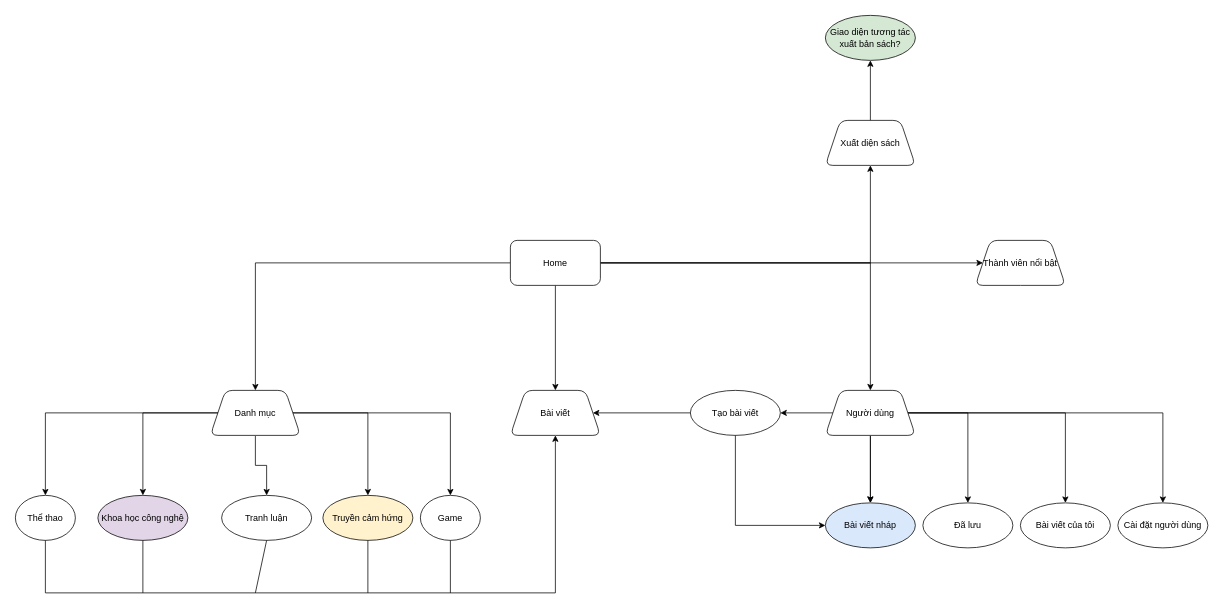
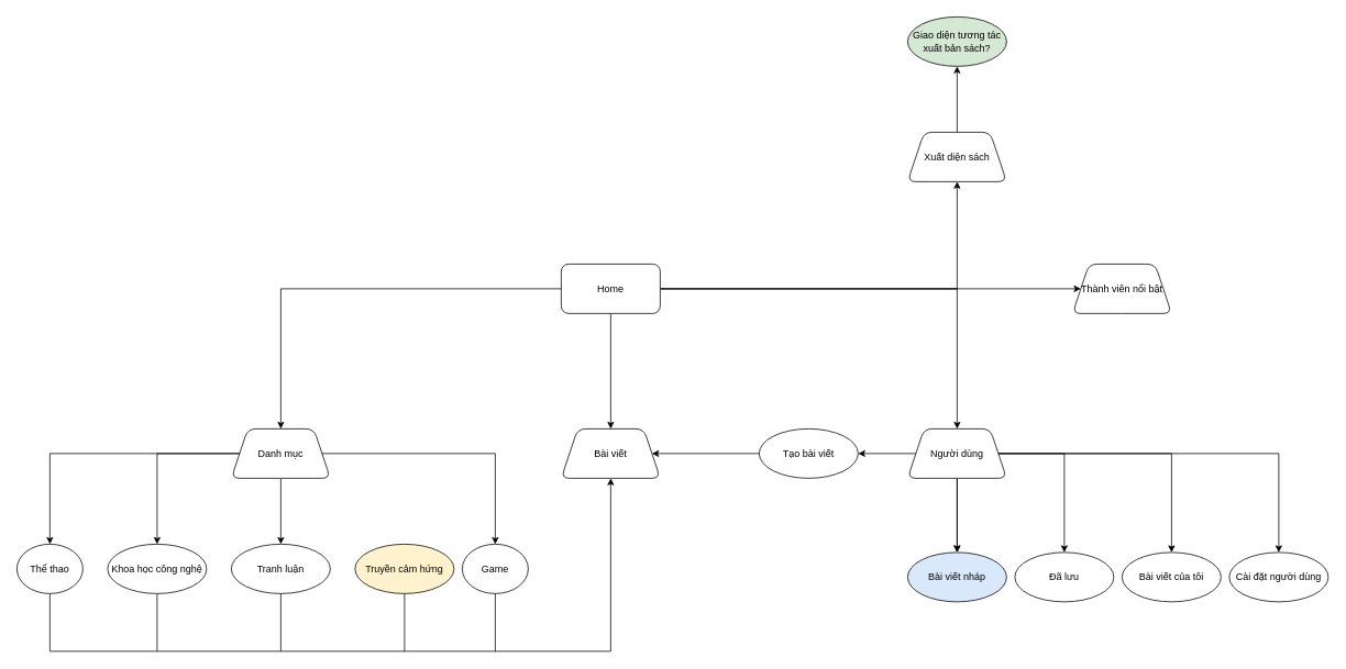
- <mxCell id="9" value="" style="edgeStyle=orthogonalEdgeStyle;rounded=0;orthogonalLoop=1;jettySize=auto;html=1;" edge="1" parent="1" source="11" target="21"><mxGeometry relative="1" as="geometry" /></mxCell>
- <mxCell id="22" value="Khoa học công nghệ" style="ellipse;whiteSpace=wrap;html=1;rounded=1;fillColor=#e1d5e7;" vertex="1" parent="1"><mxGeometry x="130" y="660" width="120" height="60" as="geometry" /></mxCell>
+ <mxCell id="22" value="Khoa học công nghệ" style="ellipse;whiteSpace=wrap;html=1;rounded=1;" vertex="1" parent="1"><mxGeometry x="130" y="660" width="120" height="60" as="geometry" /></mxCell>
- <mxCell id="20" value="Tranh luận" style="ellipse;whiteSpace=wrap;html=1;rounded=1;" vertex="1" parent="1"><mxGeometry x="295" y="660" width="120" height="60" as="geometry" /></mxCell>
+ <mxCell id="20" value="Tranh luận" style="ellipse;whiteSpace=wrap;html=1;rounded=1;" vertex="1" parent="1"><mxGeometry x="280" y="660" width="120" height="60" as="geometry" /></mxCell>
- <mxCell id="38" value="" style="endArrow=classic;html=1;rounded=0;fontSize=17;exitX=0.5;exitY=1;exitDx=0;exitDy=0;entryX=0;entryY=0.5;entryDx=0;entryDy=0;" edge="1" parent="1" source="37" target="35"><mxGeometry width="50" height="50" relative="1" as="geometry"><mxPoint x="1170" y="760" as="sourcePoint" /><mxPoint x="1220" y="710" as="targetPoint" /><Array as="points"><mxPoint x="980" y="700" /></Array></mxGeometry></mxCell>
